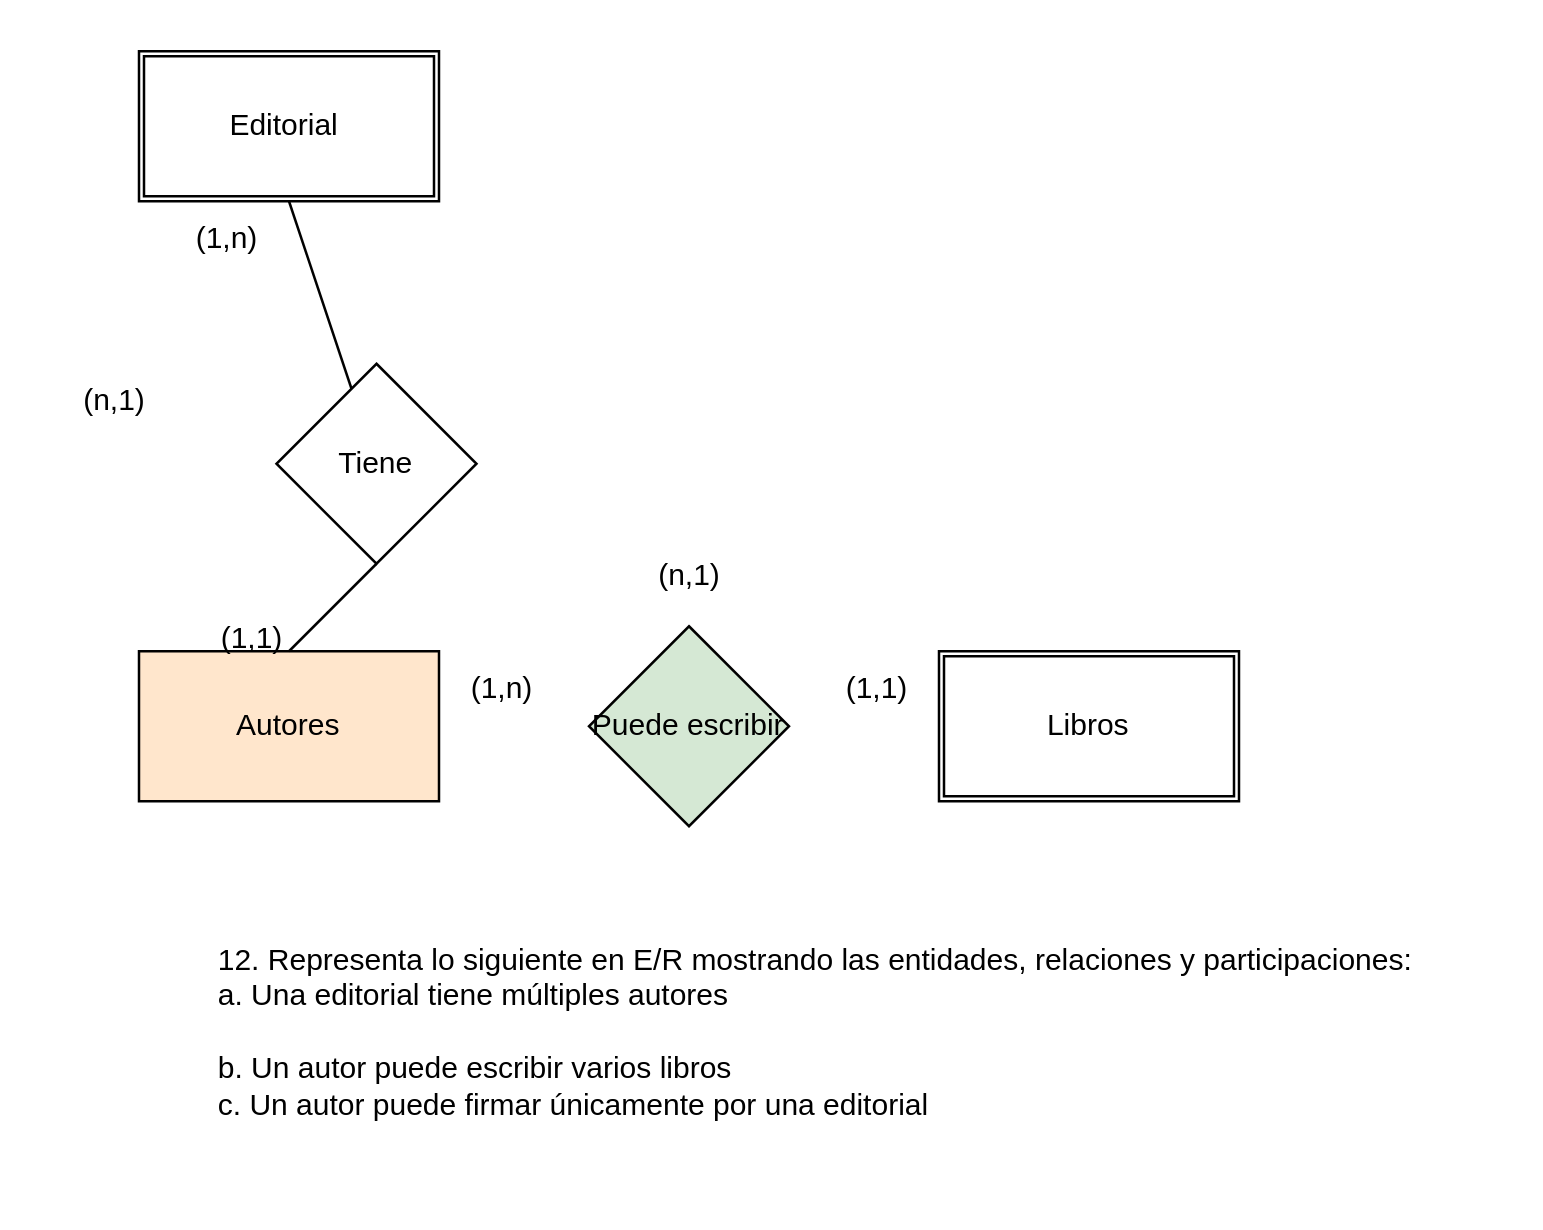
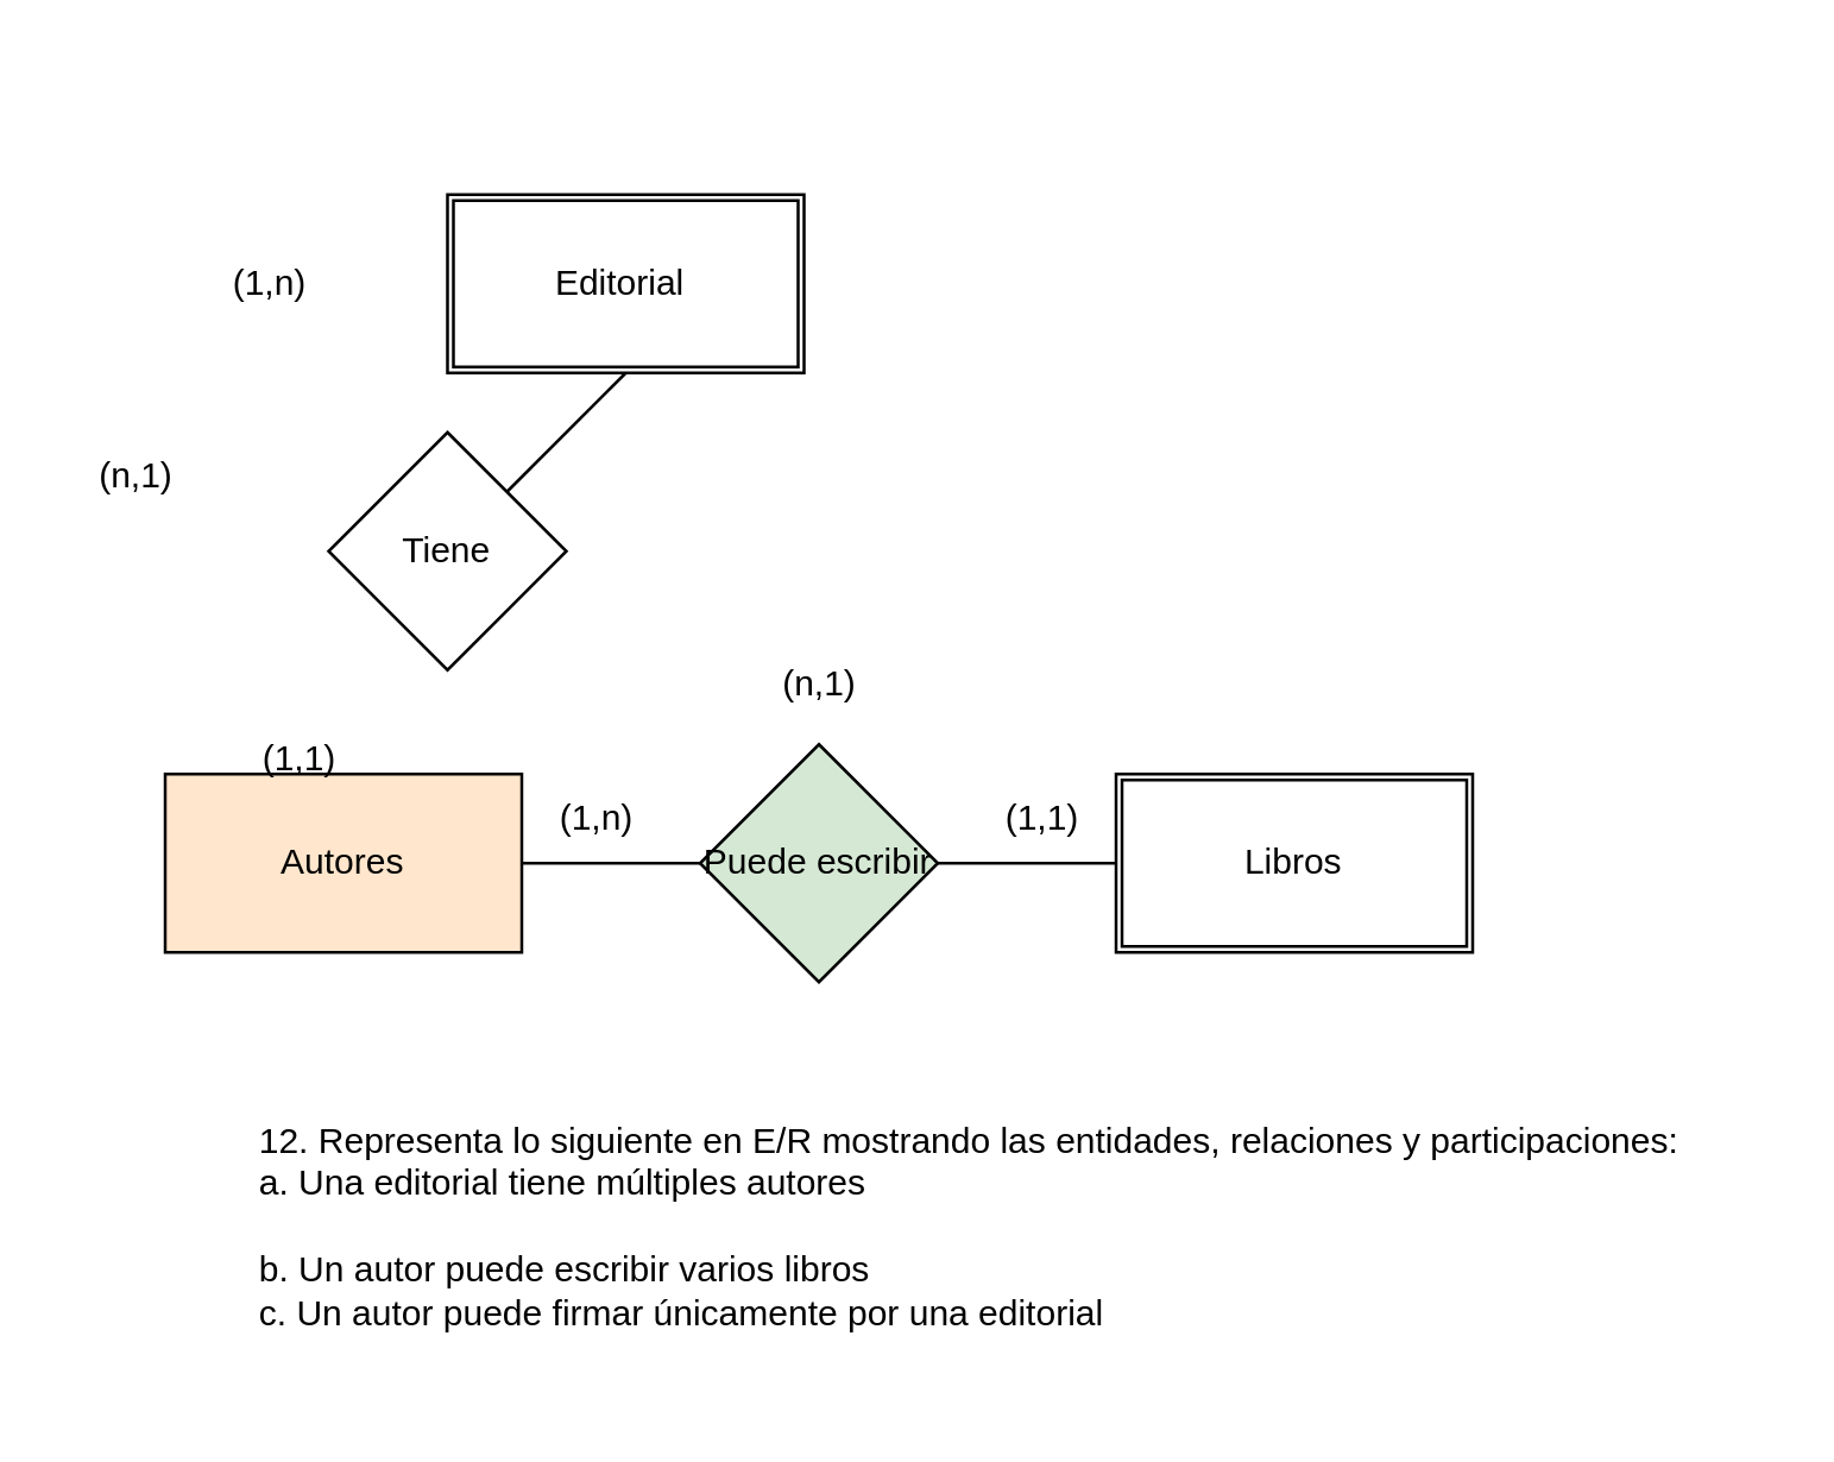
- <mxCell id="3" value="Editorial&amp;nbsp;" style="shape=ext;double=1;rounded=0;whiteSpace=wrap;html=1;" vertex="1" parent="1"><mxGeometry x="55" y="20" width="120" height="60" as="geometry" /></mxCell>
+ <mxCell id="3" value="Editorial&amp;nbsp;" style="shape=ext;double=1;rounded=0;whiteSpace=wrap;html=1;" vertex="1" parent="1"><mxGeometry x="150" y="65" width="120" height="60" as="geometry" /></mxCell>
- <mxCell id="7" value="" style="endArrow=none;html=1;rounded=0;exitX=0.5;exitY=0;exitDx=0;exitDy=0;entryX=0.5;entryY=1;entryDx=0;entryDy=0;" edge="1" parent="1" source="5" target="4"><mxGeometry width="50" height="50" relative="1" as="geometry"><mxPoint x="135" y="240" as="sourcePoint" /><mxPoint x="185" y="190" as="targetPoint" /></mxGeometry></mxCell>
+ <mxCell id="10" value="" style="endArrow=none;html=1;rounded=0;exitX=1;exitY=0.5;exitDx=0;exitDy=0;" edge="1" parent="1" source="5" target="8"><mxGeometry width="50" height="50" relative="1" as="geometry"><mxPoint x="365" y="400" as="sourcePoint" /><mxPoint x="415" y="350" as="targetPoint" /></mxGeometry></mxCell>
+ <mxCell id="11" value="" style="endArrow=none;html=1;rounded=0;exitX=1;exitY=0.5;exitDx=0;exitDy=0;entryX=0;entryY=0.5;entryDx=0;entryDy=0;" edge="1" parent="1" source="8" target="9"><mxGeometry width="50" height="50" relative="1" as="geometry"><mxPoint x="365" y="400" as="sourcePoint" /><mxPoint x="415" y="350" as="targetPoint" /></mxGeometry></mxCell>
